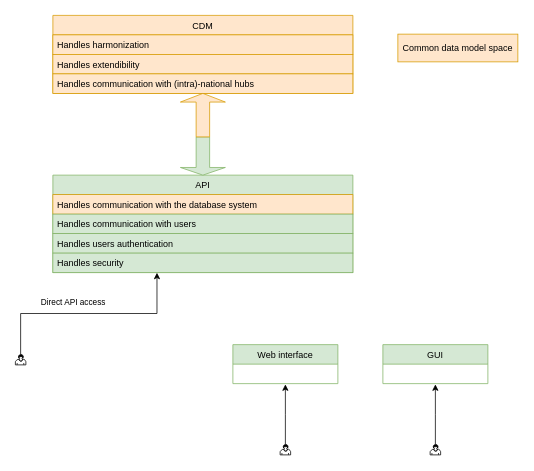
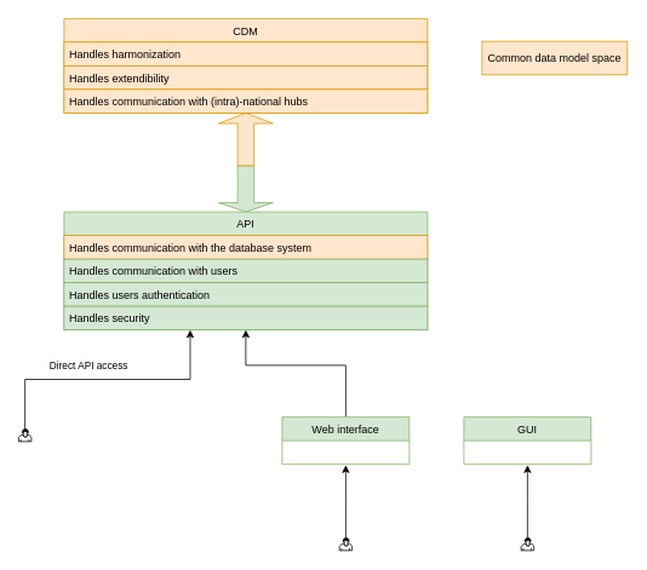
+ <mxCell id="17" style="edgeStyle=orthogonalEdgeStyle;rounded=0;orthogonalLoop=1;jettySize=auto;html=1;entryX=0.5;entryY=1;entryDx=0;entryDy=0;" parent="1" source="18" target="2" edge="1"><mxGeometry relative="1" as="geometry"><Array as="points"><mxPoint x="380" y="402" /><mxPoint x="270" y="402" /></Array></mxGeometry></mxCell>
